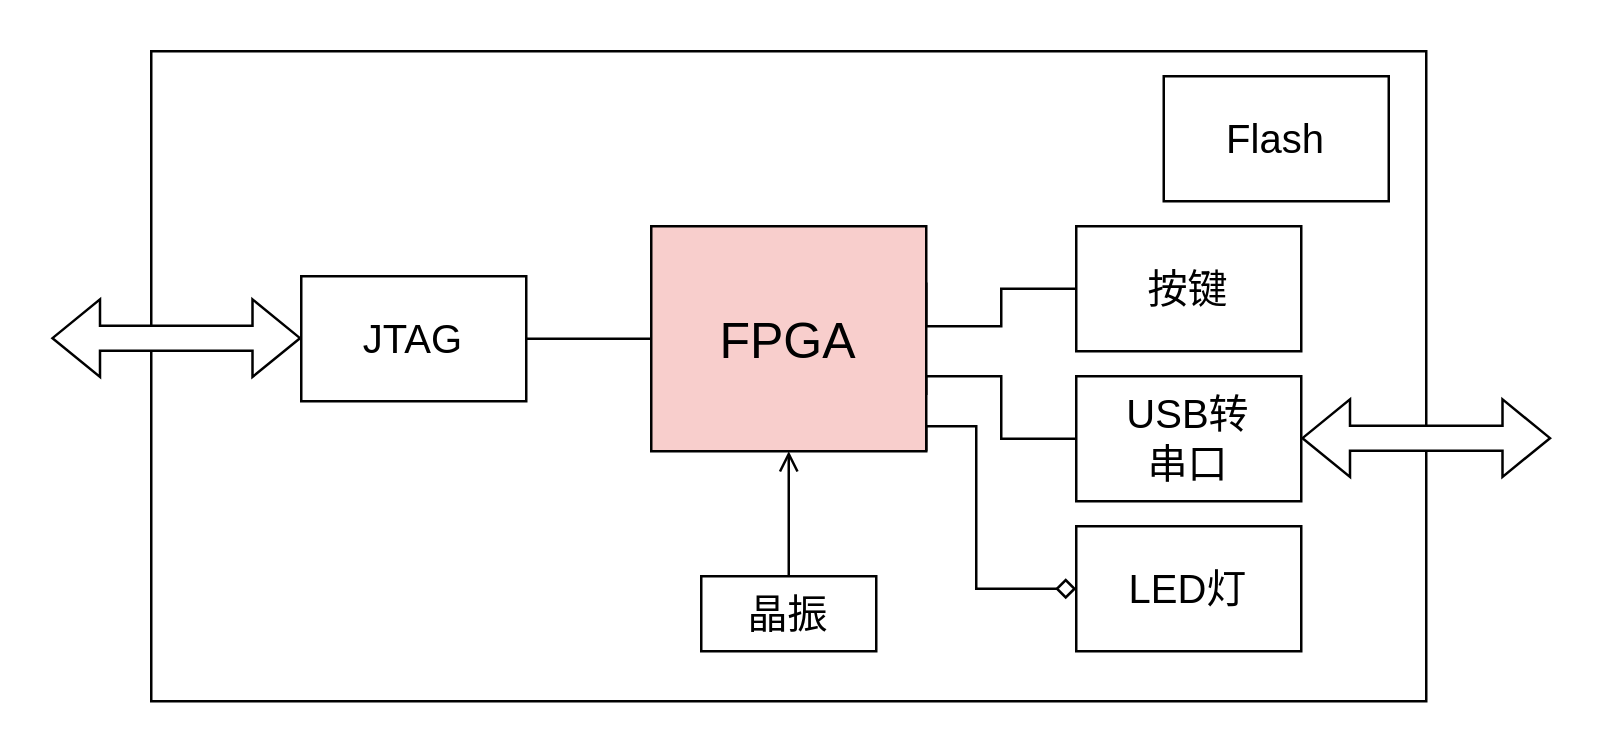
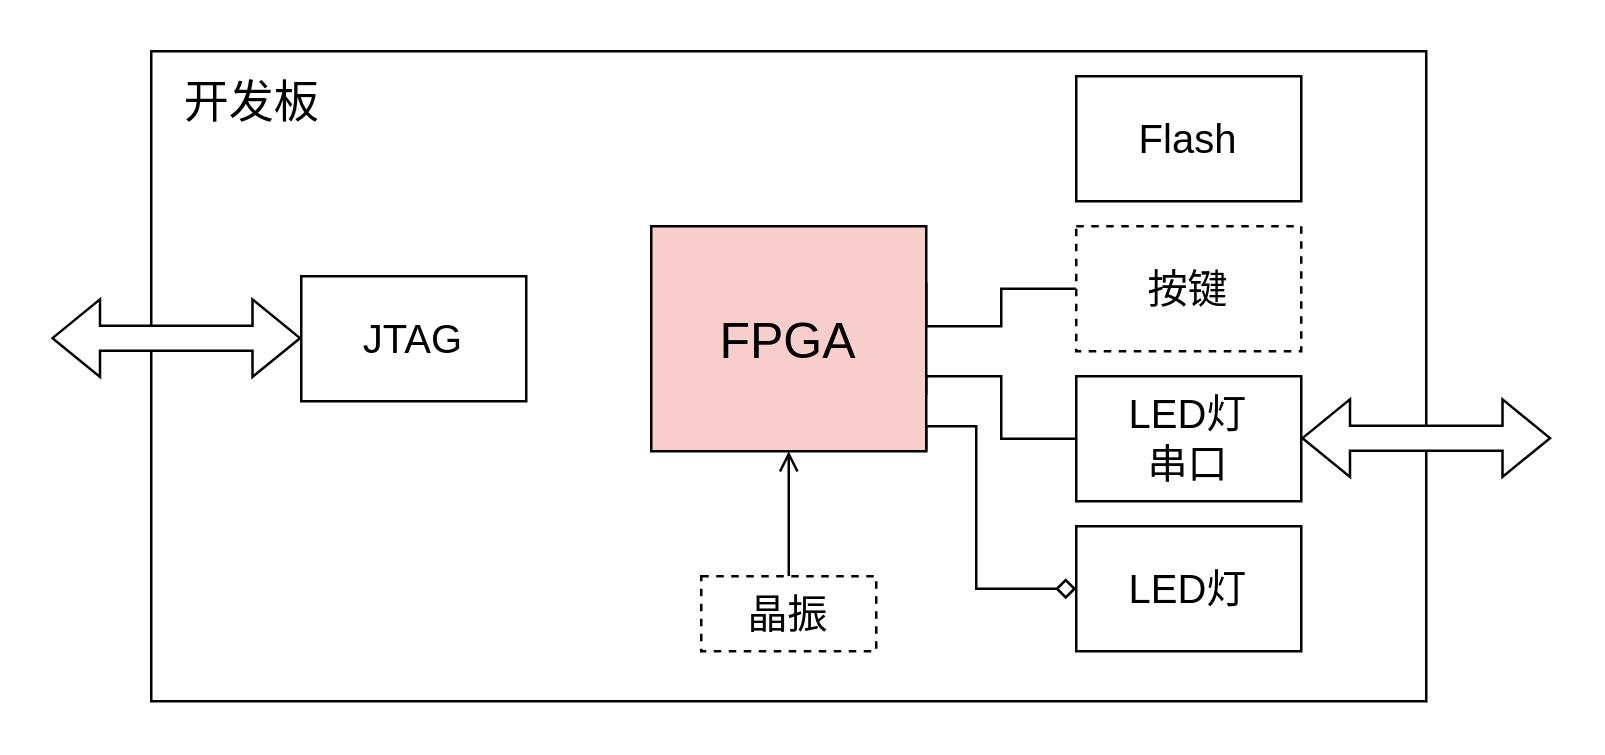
+ <mxCell id="15" value="&lt;div style=&quot;background-color: rgb(255, 255, 255); font-family: &amp;quot;Droid Sans Mono&amp;quot;, &amp;quot;monospace&amp;quot;, monospace; font-size: 18px; line-height: 24px; white-space-collapse: preserve;&quot;&gt;开发板&lt;/div&gt;" style="text;html=1;align=center;verticalAlign=middle;resizable=0;points=[];autosize=1;strokeColor=none;fillColor=none;" vertex="1" parent="1"><mxGeometry x="60" y="20" width="80" height="40" as="geometry" /></mxCell>
- <mxCell id="7" value="&lt;font style=&quot;font-size: 16px;&quot;&gt;Flash&lt;/font&gt;" style="rounded=0;whiteSpace=wrap;html=1;" vertex="1" parent="1"><mxGeometry x="465" y="30" width="90" height="50" as="geometry" /></mxCell>
+ <mxCell id="7" value="&lt;font style=&quot;font-size: 16px;&quot;&gt;Flash&lt;/font&gt;" style="rounded=0;whiteSpace=wrap;html=1;" vertex="1" parent="1"><mxGeometry x="430" y="30" width="90" height="50" as="geometry" /></mxCell>
- <mxCell id="8" value="&lt;span style=&quot;font-size: 16px;&quot;&gt;按键&lt;/span&gt;" style="rounded=0;whiteSpace=wrap;html=1;" vertex="1" parent="1"><mxGeometry x="430" y="90" width="90" height="50" as="geometry" /></mxCell>
+ <mxCell id="8" value="&lt;span style=&quot;font-size: 16px;&quot;&gt;按键&lt;/span&gt;" style="rounded=0;whiteSpace=wrap;html=1;dashed=1;" vertex="1" parent="1"><mxGeometry x="430" y="90" width="90" height="50" as="geometry" /></mxCell>
- <mxCell id="11" style="edgeStyle=orthogonalEdgeStyle;rounded=0;orthogonalLoop=1;jettySize=auto;html=1;entryX=0;entryY=0.5;entryDx=0;entryDy=0;endArrow=none;endFill=0;" edge="1" parent="1" source="12" target="6"><mxGeometry relative="1" as="geometry" /></mxCell>
- <mxCell id="9" value="&lt;span style=&quot;font-size: 16px;&quot;&gt;USB转&lt;/span&gt;&lt;div&gt;&lt;span style=&quot;font-size: 16px;&quot;&gt;串口&lt;/span&gt;&lt;/div&gt;" style="rounded=0;whiteSpace=wrap;html=1;" vertex="1" parent="1"><mxGeometry x="430" y="150" width="90" height="50" as="geometry" /></mxCell>
+ <mxCell id="9" value="&lt;span style=&quot;font-size: 16px;&quot;&gt;LED灯&lt;/span&gt;&lt;div&gt;&lt;span style=&quot;font-size: 16px;&quot;&gt;串口&lt;/span&gt;&lt;/div&gt;" style="rounded=0;whiteSpace=wrap;html=1;" vertex="1" parent="1"><mxGeometry x="430" y="150" width="90" height="50" as="geometry" /></mxCell>
- <mxCell id="14" value="&lt;span style=&quot;font-size: 16px;&quot;&gt;晶振&lt;/span&gt;" style="rounded=0;whiteSpace=wrap;html=1;" vertex="1" parent="1"><mxGeometry x="280" y="230" width="70" height="30" as="geometry" /></mxCell>
+ <mxCell id="14" value="&lt;span style=&quot;font-size: 16px;&quot;&gt;晶振&lt;/span&gt;" style="rounded=0;whiteSpace=wrap;html=1;dashed=1;" vertex="1" parent="1"><mxGeometry x="280" y="230" width="70" height="30" as="geometry" /></mxCell>
